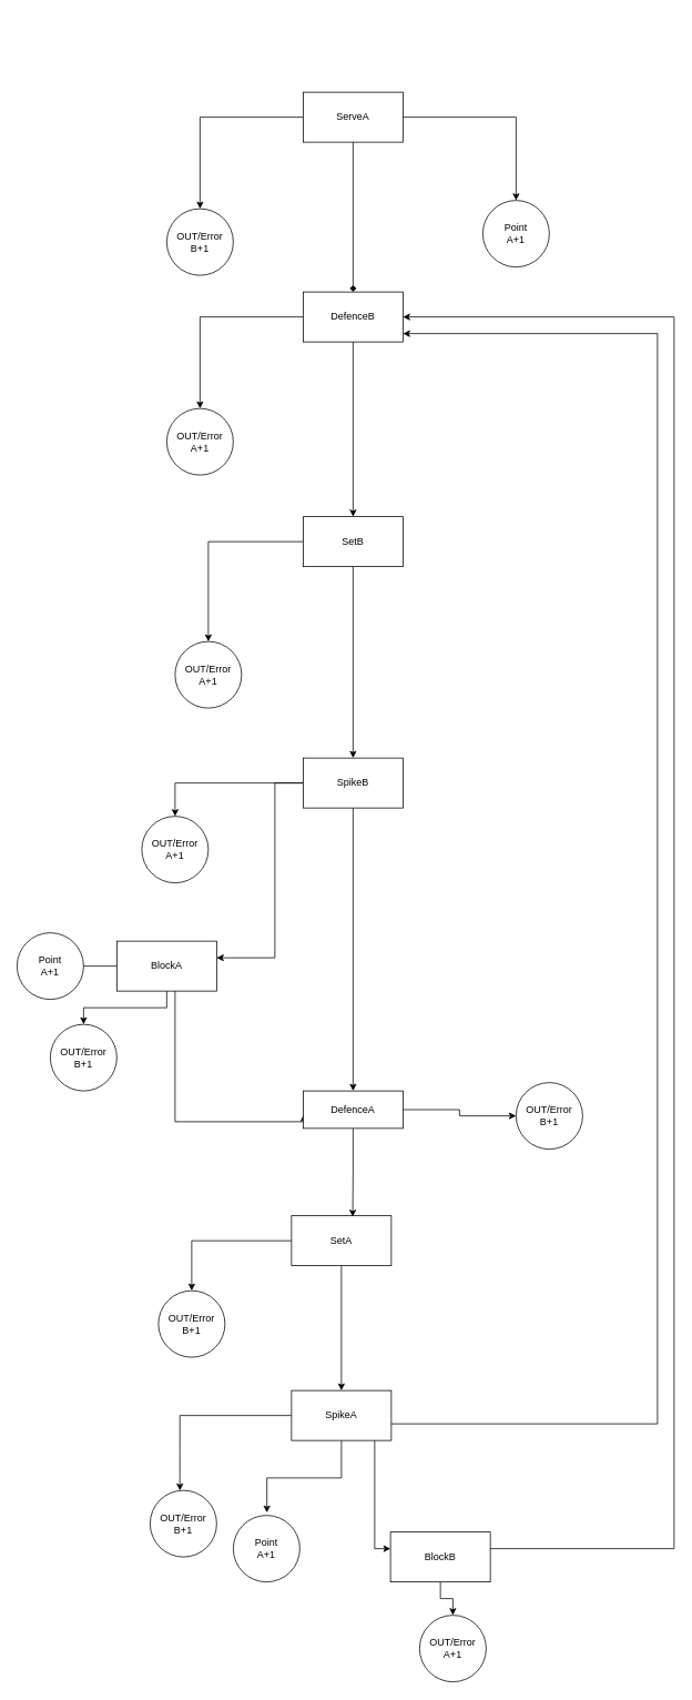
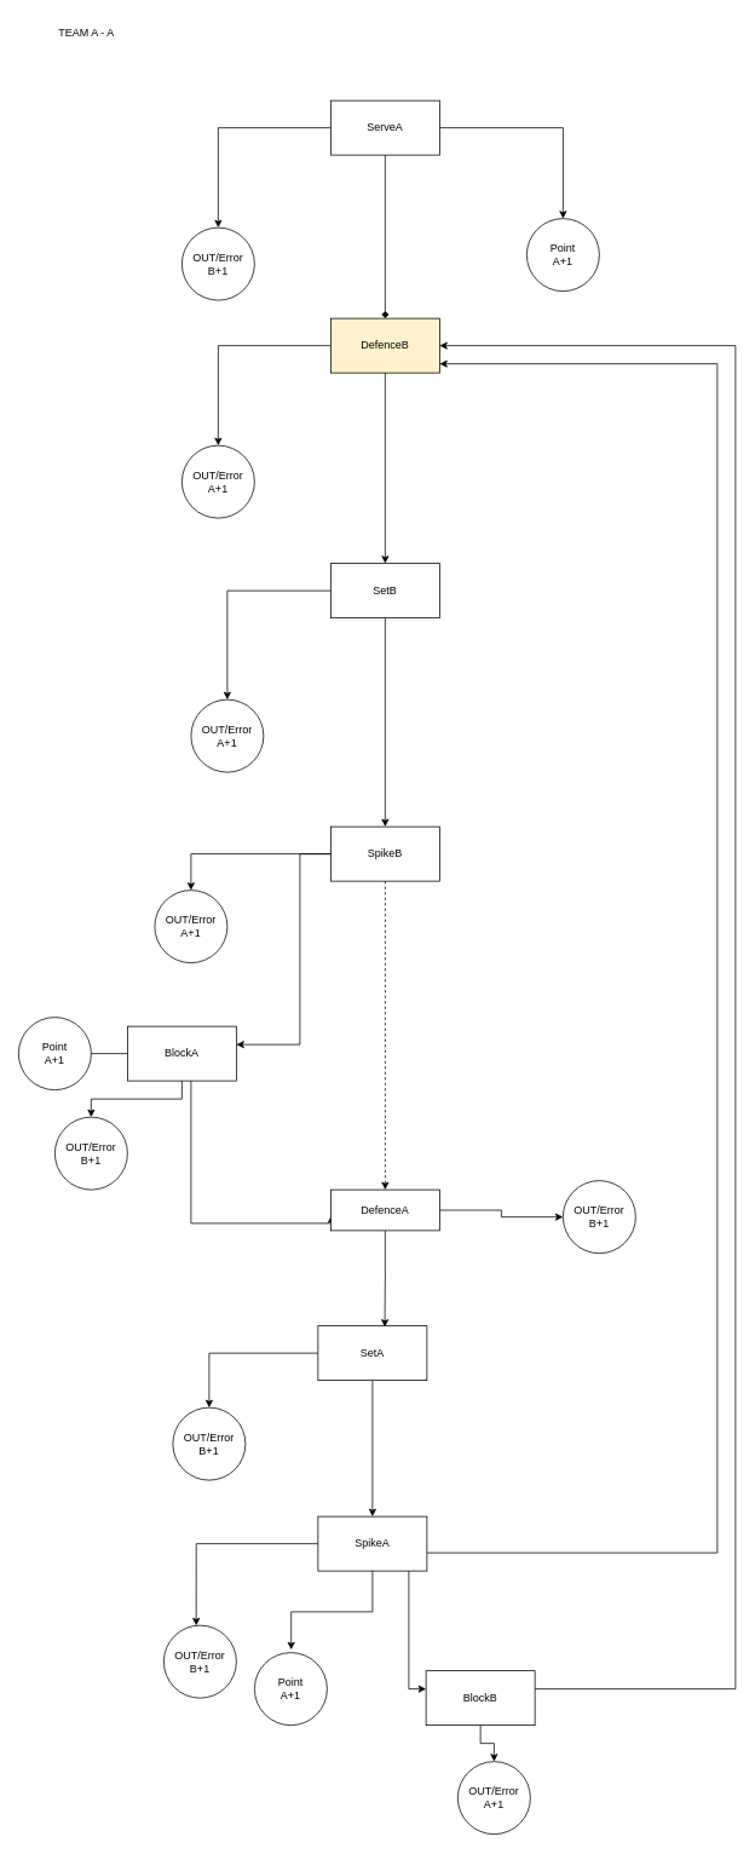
+ <mxCell id="20" value="TEAM A - A" style="text;html=1;strokeColor=none;fillColor=none;align=center;verticalAlign=middle;whiteSpace=wrap;rounded=0;" vertex="1" parent="1"><mxGeometry x="50" y="20" width="90" height="30" as="geometry" /></mxCell>
- <mxCell id="9" value="DefenceB" style="rounded=0;whiteSpace=wrap;html=1;" vertex="1" parent="1"><mxGeometry x="364" y="350" width="120" height="60" as="geometry" /></mxCell>
+ <mxCell id="9" value="DefenceB" style="rounded=0;whiteSpace=wrap;html=1;fillColor=#fff2cc;" vertex="1" parent="1"><mxGeometry x="364" y="350" width="120" height="60" as="geometry" /></mxCell>
- <mxCell id="18" style="edgeStyle=orthogonalEdgeStyle;rounded=0;orthogonalLoop=1;jettySize=auto;html=1;" edge="1" parent="1" source="19" target="28"><mxGeometry relative="1" as="geometry" /></mxCell>
+ <mxCell id="18" style="edgeStyle=orthogonalEdgeStyle;rounded=0;orthogonalLoop=1;jettySize=auto;html=1;dashed=1;" edge="1" parent="1" source="19" target="28"><mxGeometry relative="1" as="geometry" /></mxCell>
